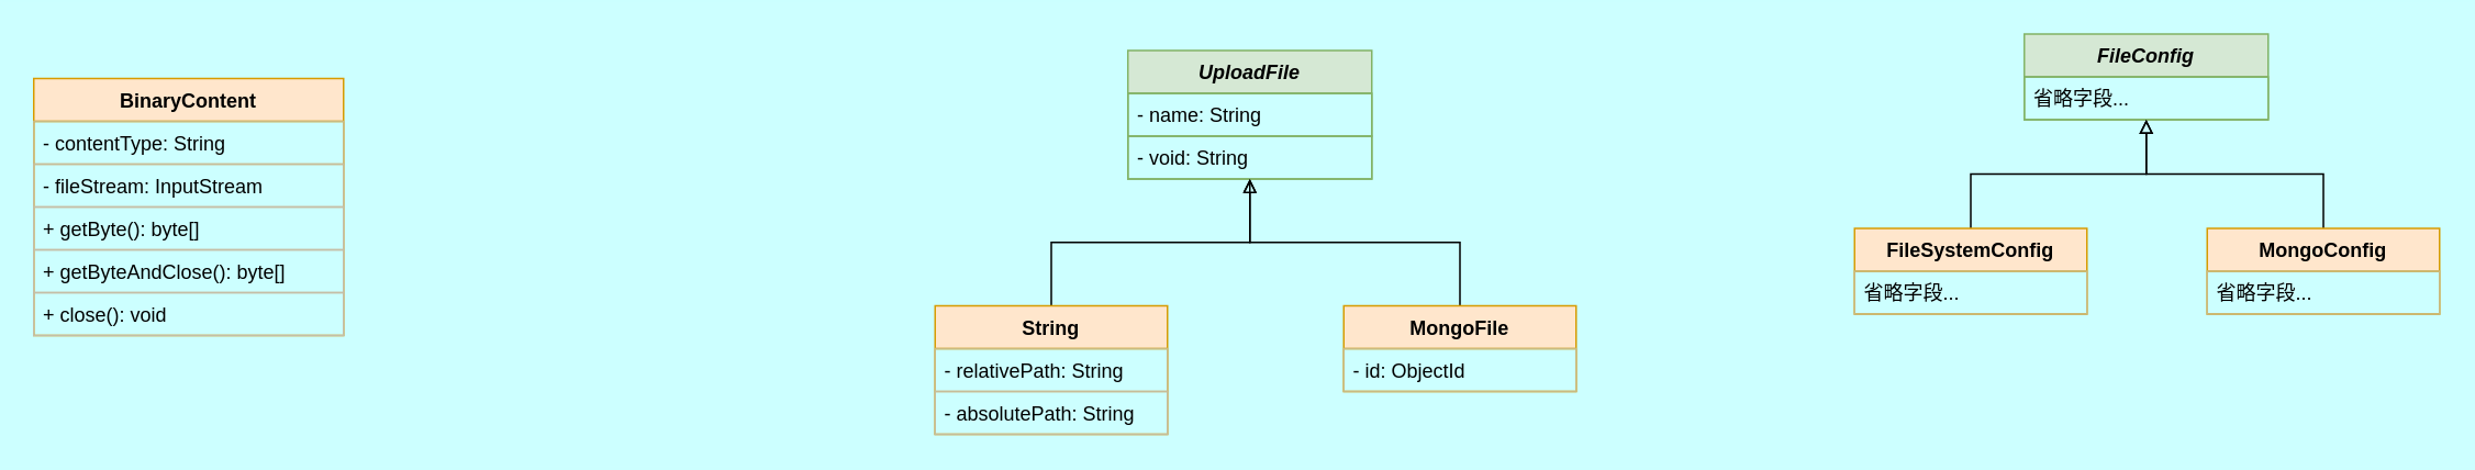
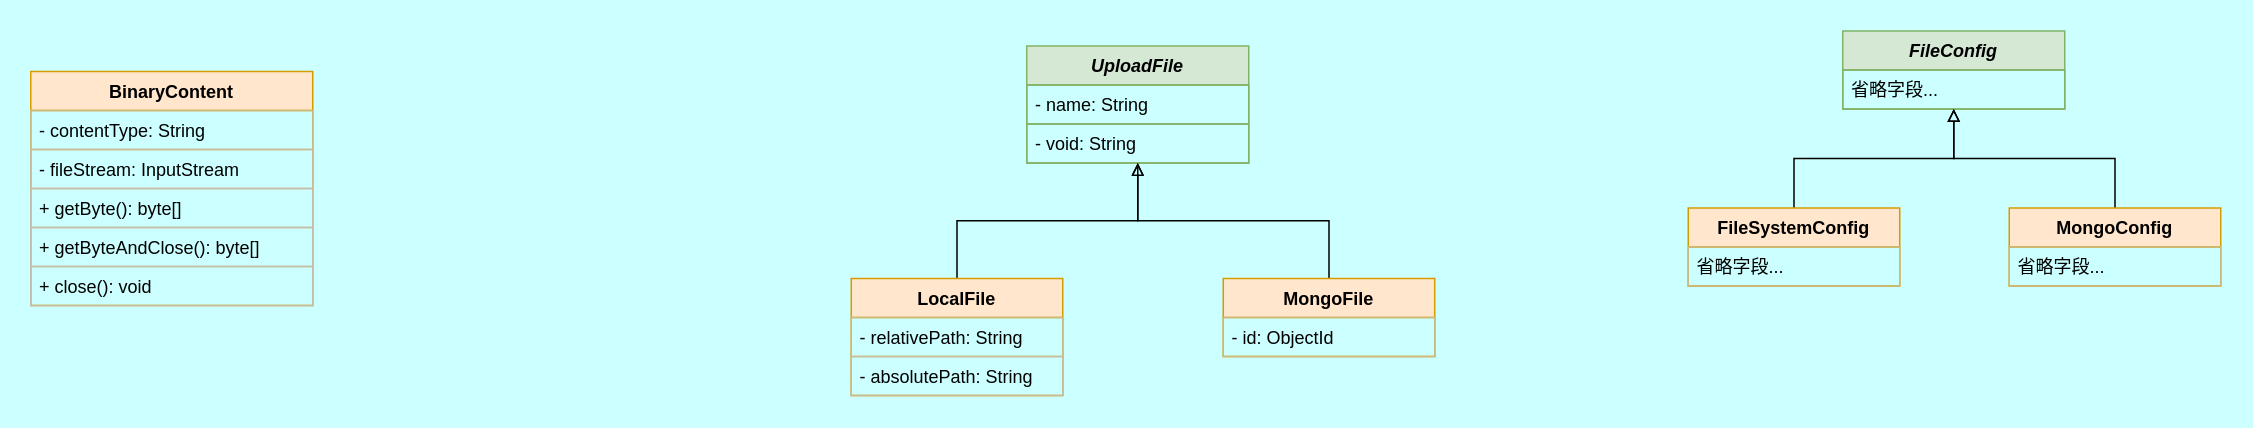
- <mxCell id="12" value="String" style="swimlane;fontStyle=1;align=center;verticalAlign=top;childLayout=stackLayout;horizontal=1;startSize=26;horizontalStack=0;resizeParent=1;resizeParentMax=0;resizeLast=0;collapsible=1;marginBottom=0;whiteSpace=wrap;html=1;fillColor=#ffe6cc;strokeColor=#d79b00;" vertex="1" parent="1"><mxGeometry x="567" y="185" width="141" height="78" as="geometry" /></mxCell>
+ <mxCell id="12" value="LocalFile" style="swimlane;fontStyle=1;align=center;verticalAlign=top;childLayout=stackLayout;horizontal=1;startSize=26;horizontalStack=0;resizeParent=1;resizeParentMax=0;resizeLast=0;collapsible=1;marginBottom=0;whiteSpace=wrap;html=1;fillColor=#ffe6cc;strokeColor=#d79b00;" vertex="1" parent="1"><mxGeometry x="567" y="185" width="141" height="78" as="geometry" /></mxCell>
